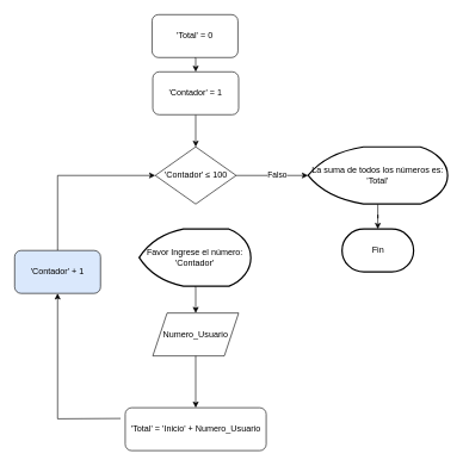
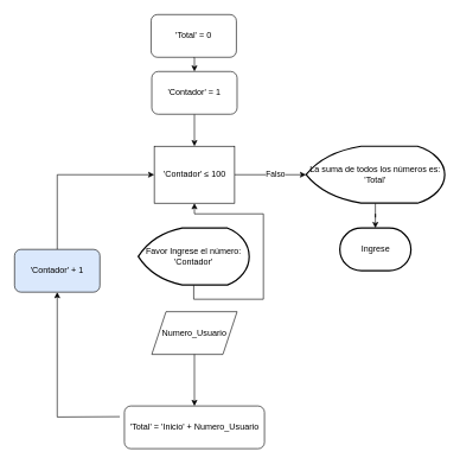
- <mxCell id="14" value="'Contador'&amp;nbsp;≤ 100" style="rhombus;whiteSpace=wrap;html=1;" parent="1" vertex="1"><mxGeometry x="216.5" y="205" width="113" height="80" as="geometry" /></mxCell>
+ <mxCell id="14" value="'Contador'&amp;nbsp;≤ 100" style="whiteSpace=wrap;html=1;rounded=0;" parent="1" vertex="1"><mxGeometry x="216.5" y="205" width="113" height="80" as="geometry" /></mxCell>
- <mxCell id="17" value="Fin" style="strokeWidth=2;html=1;shape=mxgraph.flowchart.terminator;whiteSpace=wrap;" parent="1" vertex="1"><mxGeometry x="477.5" y="320" width="100" height="60" as="geometry" /></mxCell>
+ <mxCell id="17" value="Ingrese" style="strokeWidth=2;html=1;shape=mxgraph.flowchart.terminator;whiteSpace=wrap;" parent="1" vertex="1"><mxGeometry x="477.5" y="320" width="100" height="60" as="geometry" /></mxCell>
- <mxCell id="2" style="edgeStyle=orthogonalEdgeStyle;rounded=0;orthogonalLoop=1;jettySize=auto;html=1;exitX=0.5;exitY=1;exitDx=0;exitDy=0;exitPerimeter=0;entryX=0.5;entryY=0;entryDx=0;entryDy=0;" parent="1" source="3" target="8" edge="1"><mxGeometry relative="1" as="geometry" /></mxCell>
+ <mxCell id="2" style="edgeStyle=orthogonalEdgeStyle;rounded=0;orthogonalLoop=1;jettySize=auto;html=1;exitX=0.5;exitY=1;exitDx=0;exitDy=0;exitPerimeter=0;" parent="1" source="3" target="14" edge="1"><mxGeometry relative="1" as="geometry" /></mxCell>
